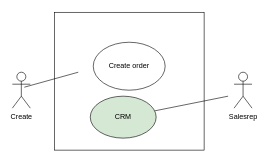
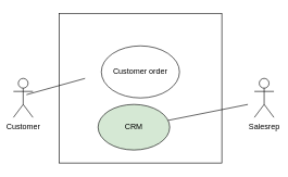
- <mxCell id="4" value="Create order" style="ellipse;whiteSpace=wrap;html=1;" vertex="1" parent="1"><mxGeometry x="155" y="70" width="120" height="80" as="geometry" /></mxCell>
+ <mxCell id="4" value="Customer order" style="ellipse;whiteSpace=wrap;html=1;" vertex="1" parent="1"><mxGeometry x="155" y="70" width="120" height="80" as="geometry" /></mxCell>
- <mxCell id="2" value="Create" style="shape=umlActor;verticalLabelPosition=bottom;verticalAlign=top;html=1;outlineConnect=0;" vertex="1" parent="1"><mxGeometry x="20" y="120" width="30" height="60" as="geometry" /></mxCell>
+ <mxCell id="2" value="Customer" style="shape=umlActor;verticalLabelPosition=bottom;verticalAlign=top;html=1;outlineConnect=0;" vertex="1" parent="1"><mxGeometry x="20" y="120" width="30" height="60" as="geometry" /></mxCell>
